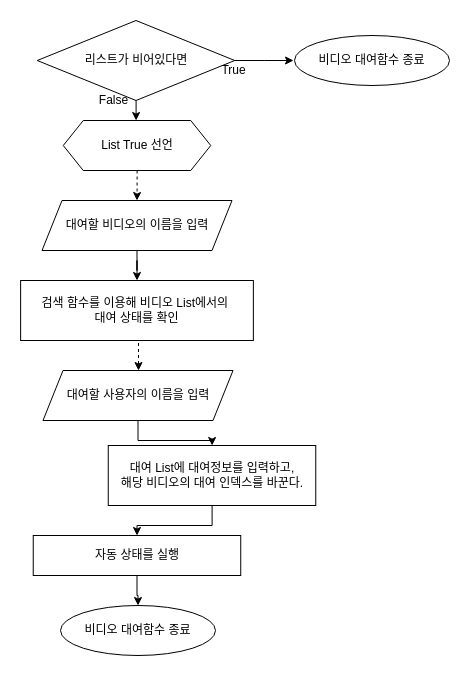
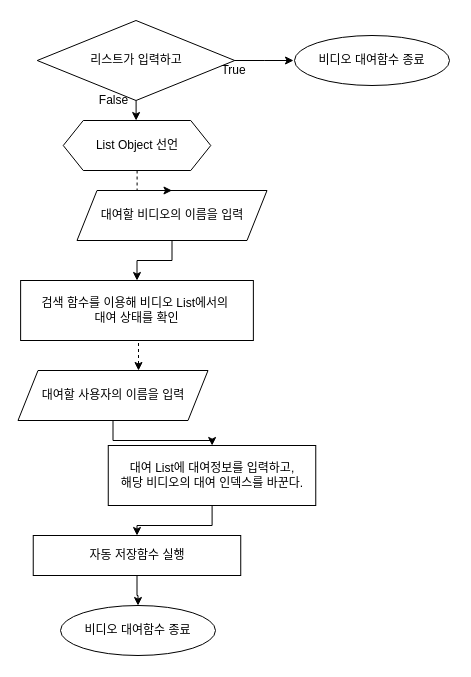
- <mxCell id="15" value="리스트가 비어있다면" style="rhombus;whiteSpace=wrap;html=1;" parent="1" vertex="1"><mxGeometry x="36.76" y="20" width="197.51" height="80" as="geometry" /></mxCell>
+ <mxCell id="15" value="리스트가 입력하고" style="rhombus;whiteSpace=wrap;html=1;" parent="1" vertex="1"><mxGeometry x="36.76" y="20" width="197.51" height="80" as="geometry" /></mxCell>
- <mxCell id="5" value="List True 선언" style="shape=hexagon;perimeter=hexagonPerimeter2;whiteSpace=wrap;html=1;fixedSize=1;" parent="1" vertex="1"><mxGeometry x="62.75" y="120" width="147.5" height="50" as="geometry" /></mxCell>
+ <mxCell id="5" value="List Object 선언" style="shape=hexagon;perimeter=hexagonPerimeter2;whiteSpace=wrap;html=1;fixedSize=1;" parent="1" vertex="1"><mxGeometry x="62.75" y="120" width="147.5" height="50" as="geometry" /></mxCell>
- <mxCell id="3" value="대여할 비디오의 이름을 입력" style="shape=parallelogram;perimeter=parallelogramPerimeter;whiteSpace=wrap;html=1;fixedSize=1;" parent="1" vertex="1"><mxGeometry x="41.5" y="200" width="190" height="50" as="geometry" /></mxCell>
+ <mxCell id="3" value="대여할 비디오의 이름을 입력" style="shape=parallelogram;perimeter=parallelogramPerimeter;whiteSpace=wrap;html=1;fixedSize=1;" parent="1" vertex="1"><mxGeometry x="76.5" y="190" width="190" height="50" as="geometry" /></mxCell>
- <mxCell id="19" value="대여할 사용자의 이름을 입력" style="shape=parallelogram;perimeter=parallelogramPerimeter;whiteSpace=wrap;html=1;fixedSize=1;" parent="1" vertex="1"><mxGeometry x="42.5" y="370" width="190" height="50" as="geometry" /></mxCell>
+ <mxCell id="19" value="대여할 사용자의 이름을 입력" style="shape=parallelogram;perimeter=parallelogramPerimeter;whiteSpace=wrap;html=1;fixedSize=1;" parent="1" vertex="1"><mxGeometry x="17.5" y="370" width="190" height="50" as="geometry" /></mxCell>
- <mxCell id="8" value="자동 상태를 실행" style="rounded=0;whiteSpace=wrap;html=1;" parent="1" vertex="1"><mxGeometry x="32.74" y="535" width="207.5" height="40" as="geometry" /></mxCell>
+ <mxCell id="8" value="자동 저장함수 실행" style="rounded=0;whiteSpace=wrap;html=1;" parent="1" vertex="1"><mxGeometry x="32.74" y="535" width="207.5" height="40" as="geometry" /></mxCell>
